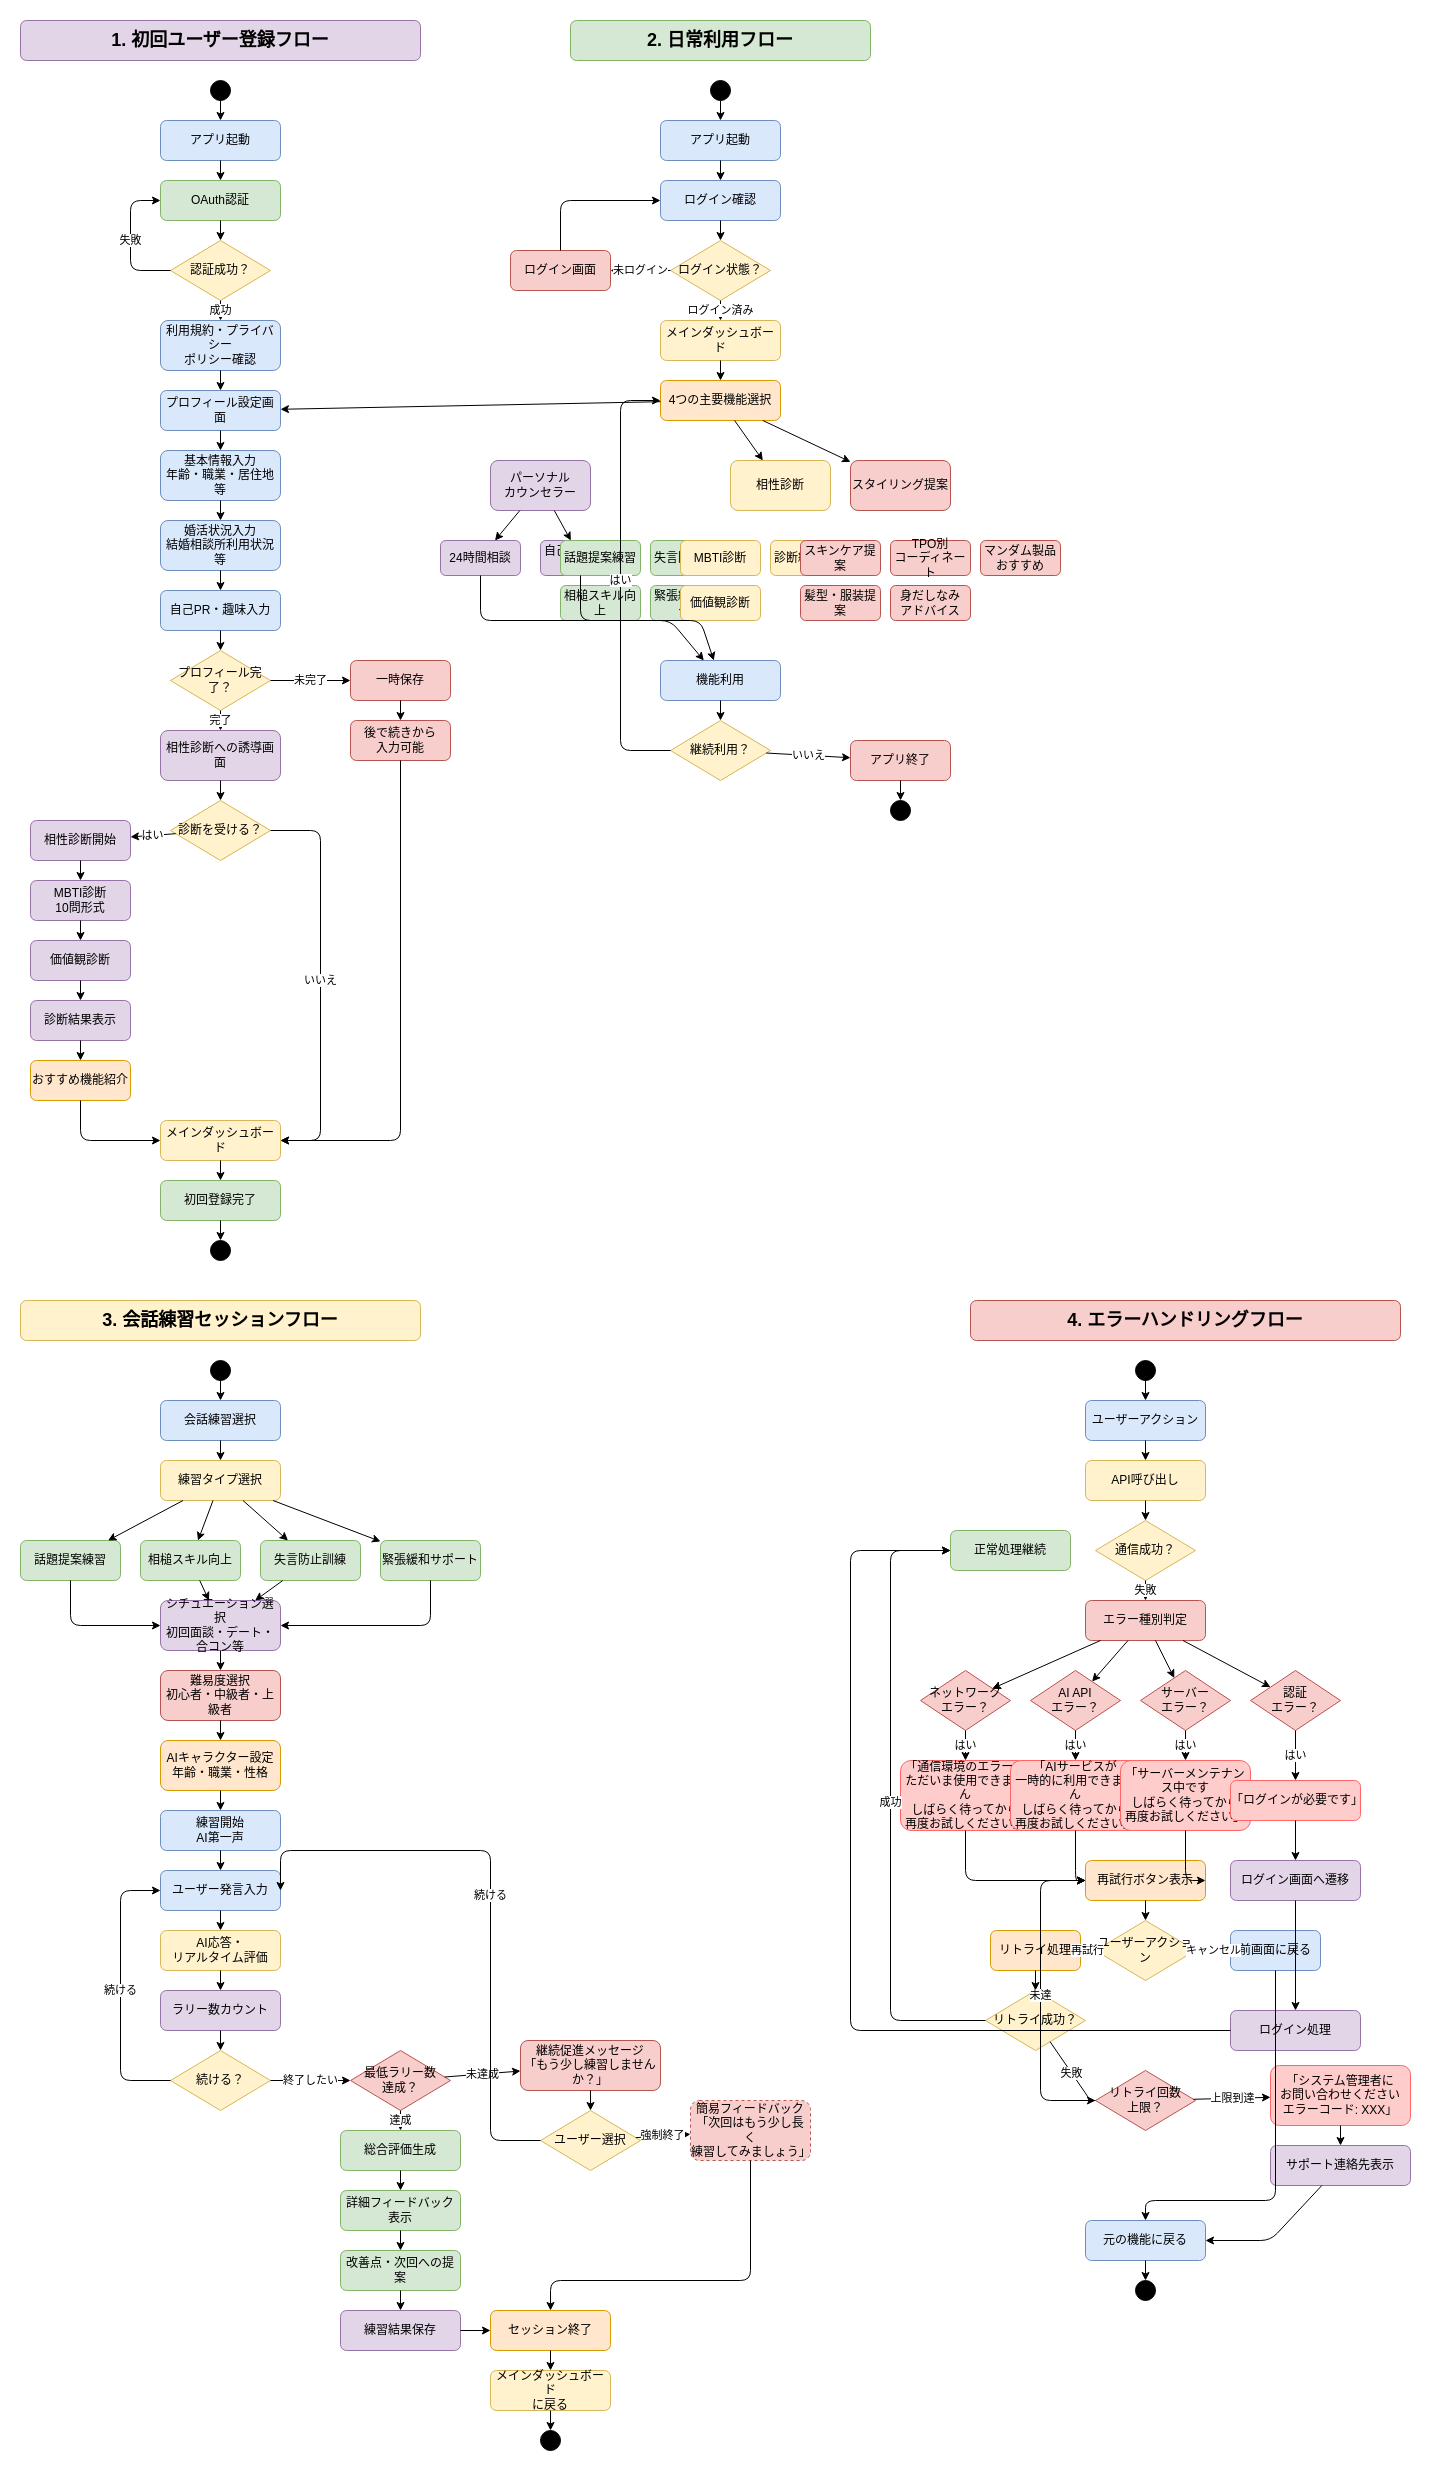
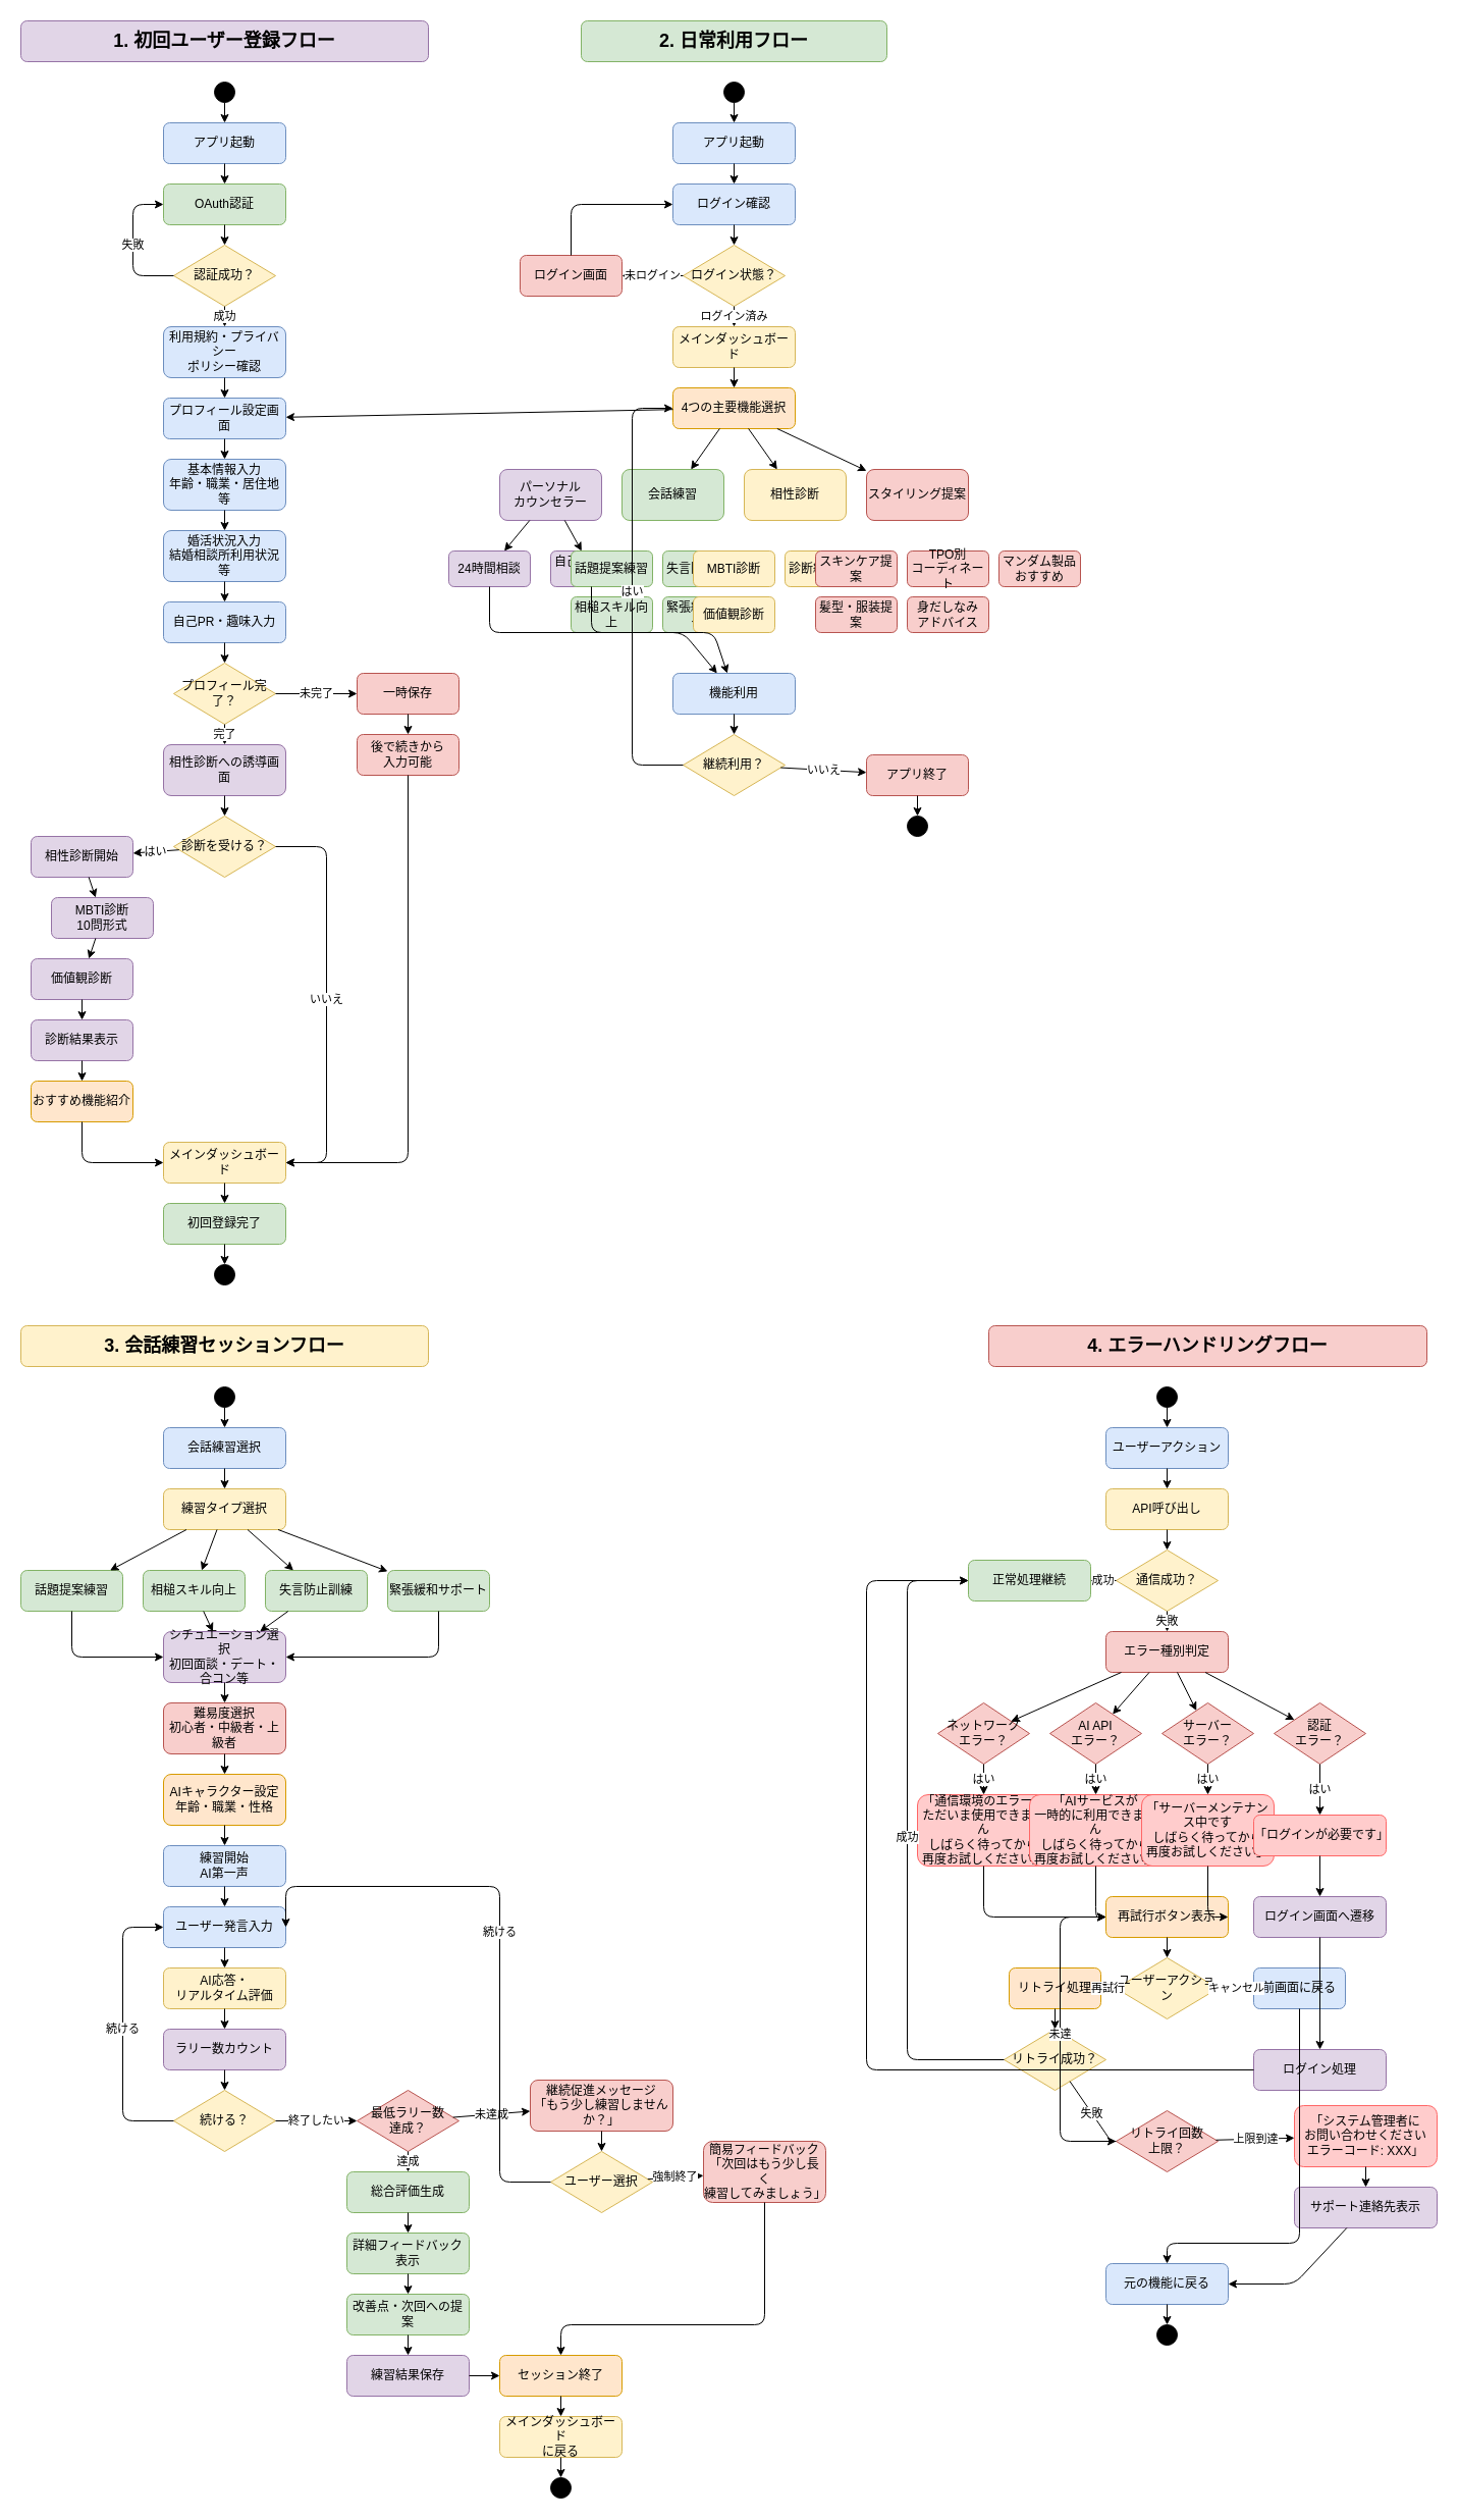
+ <mxCell id="87" value="" style="endArrow=classic;html=1;" edge="1" parent="1" source="56" target="58"><mxGeometry width="50" height="50" relative="1" as="geometry"><mxPoint x="690" y="430" as="sourcePoint" /><mxPoint x="660" y="460" as="targetPoint" /></mxGeometry></mxCell>
+ <mxCell id="58" value="会話練習" style="rounded=1;whiteSpace=wrap;html=1;fillColor=#d5e8d4;strokeColor=#82b366;" vertex="1" parent="1"><mxGeometry x="610" y="460" width="100" height="50" as="geometry" /></mxCell>
- <mxCell id="18" value="MBTI診断&lt;br&gt;10問形式" style="rounded=1;whiteSpace=wrap;html=1;fillColor=#e1d5e7;strokeColor=#9673a6;" vertex="1" parent="1"><mxGeometry x="30" y="880" width="100" height="40" as="geometry" /></mxCell>
+ <mxCell id="18" value="MBTI診断&lt;br&gt;10問形式" style="rounded=1;whiteSpace=wrap;html=1;fillColor=#e1d5e7;strokeColor=#9673a6;" vertex="1" parent="1"><mxGeometry x="50" y="880" width="100" height="40" as="geometry" /></mxCell>
+ <mxCell id="186" value="成功" style="endArrow=classic;html=1;" edge="1" parent="1" source="160" target="161"><mxGeometry width="50" height="50" relative="1" as="geometry"><mxPoint x="1085" y="1550" as="sourcePoint" /><mxPoint x="1070" y="1550" as="targetPoint" /></mxGeometry></mxCell>
- <mxCell id="117" value="簡易フィードバック&lt;br&gt;「次回はもう少し長く&lt;br&gt;練習してみましょう」" style="rounded=1;whiteSpace=wrap;html=1;fillColor=#f8cecc;strokeColor=#b85450;dashed=1;" vertex="1" parent="1"><mxGeometry x="690" y="2100" width="120" height="60" as="geometry" /></mxCell>
+ <mxCell id="117" value="簡易フィードバック&lt;br&gt;「次回はもう少し長く&lt;br&gt;練習してみましょう」" style="rounded=1;whiteSpace=wrap;html=1;fillColor=#f8cecc;strokeColor=#b85450;" vertex="1" parent="1"><mxGeometry x="690" y="2100" width="120" height="60" as="geometry" /></mxCell>
